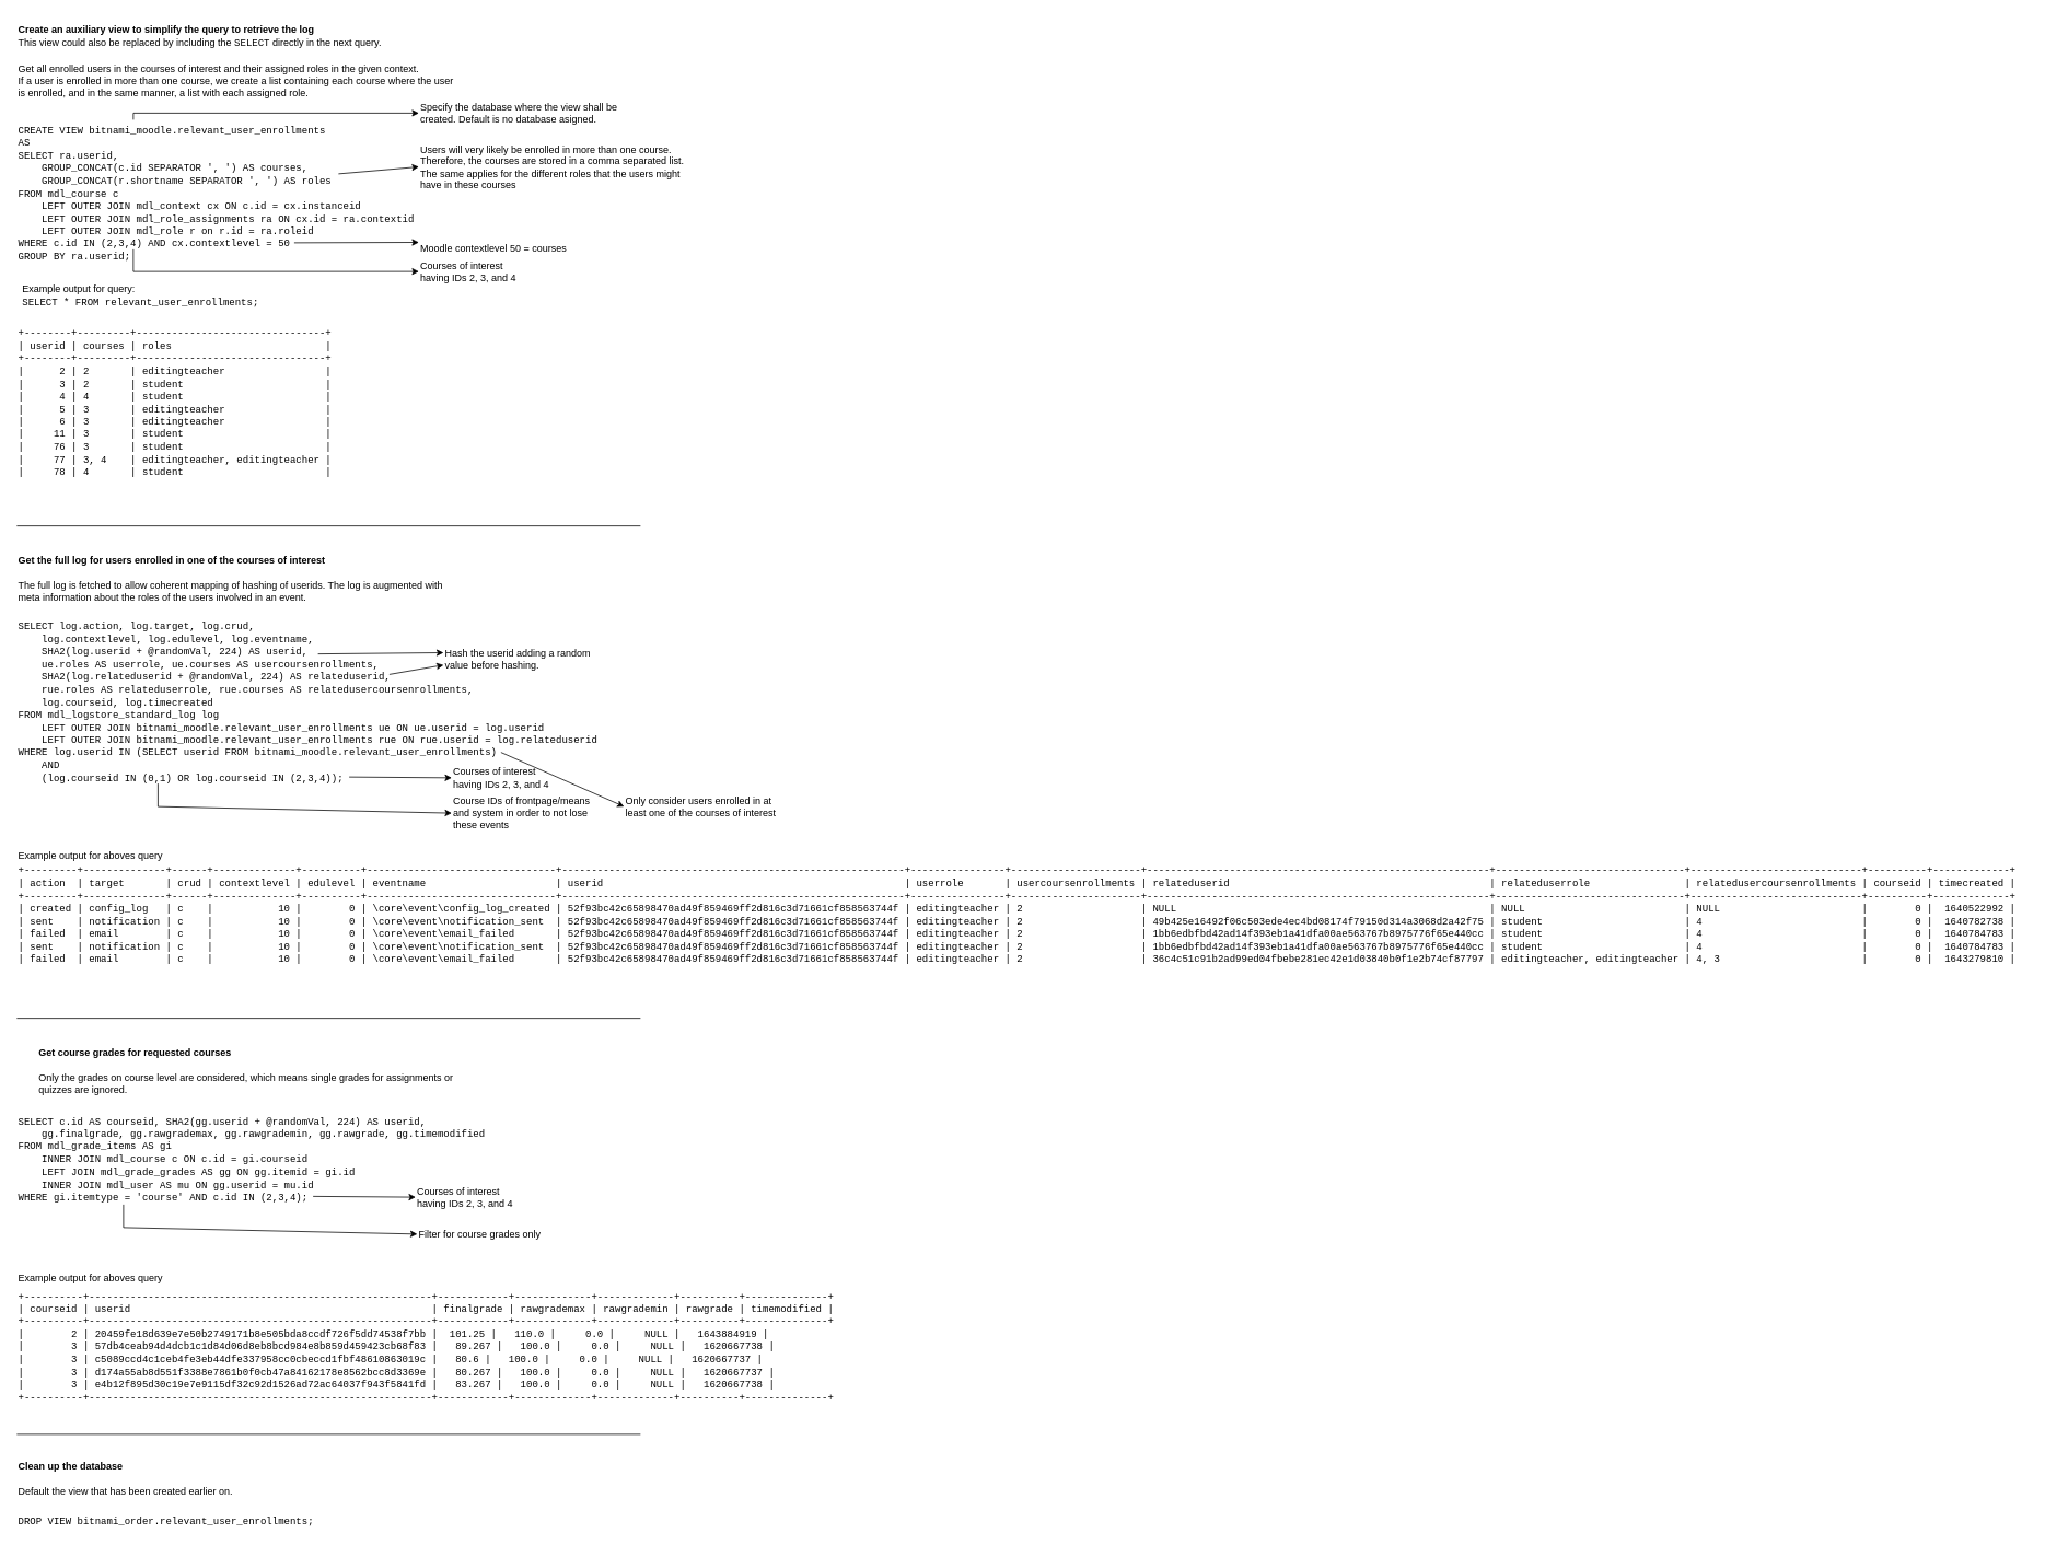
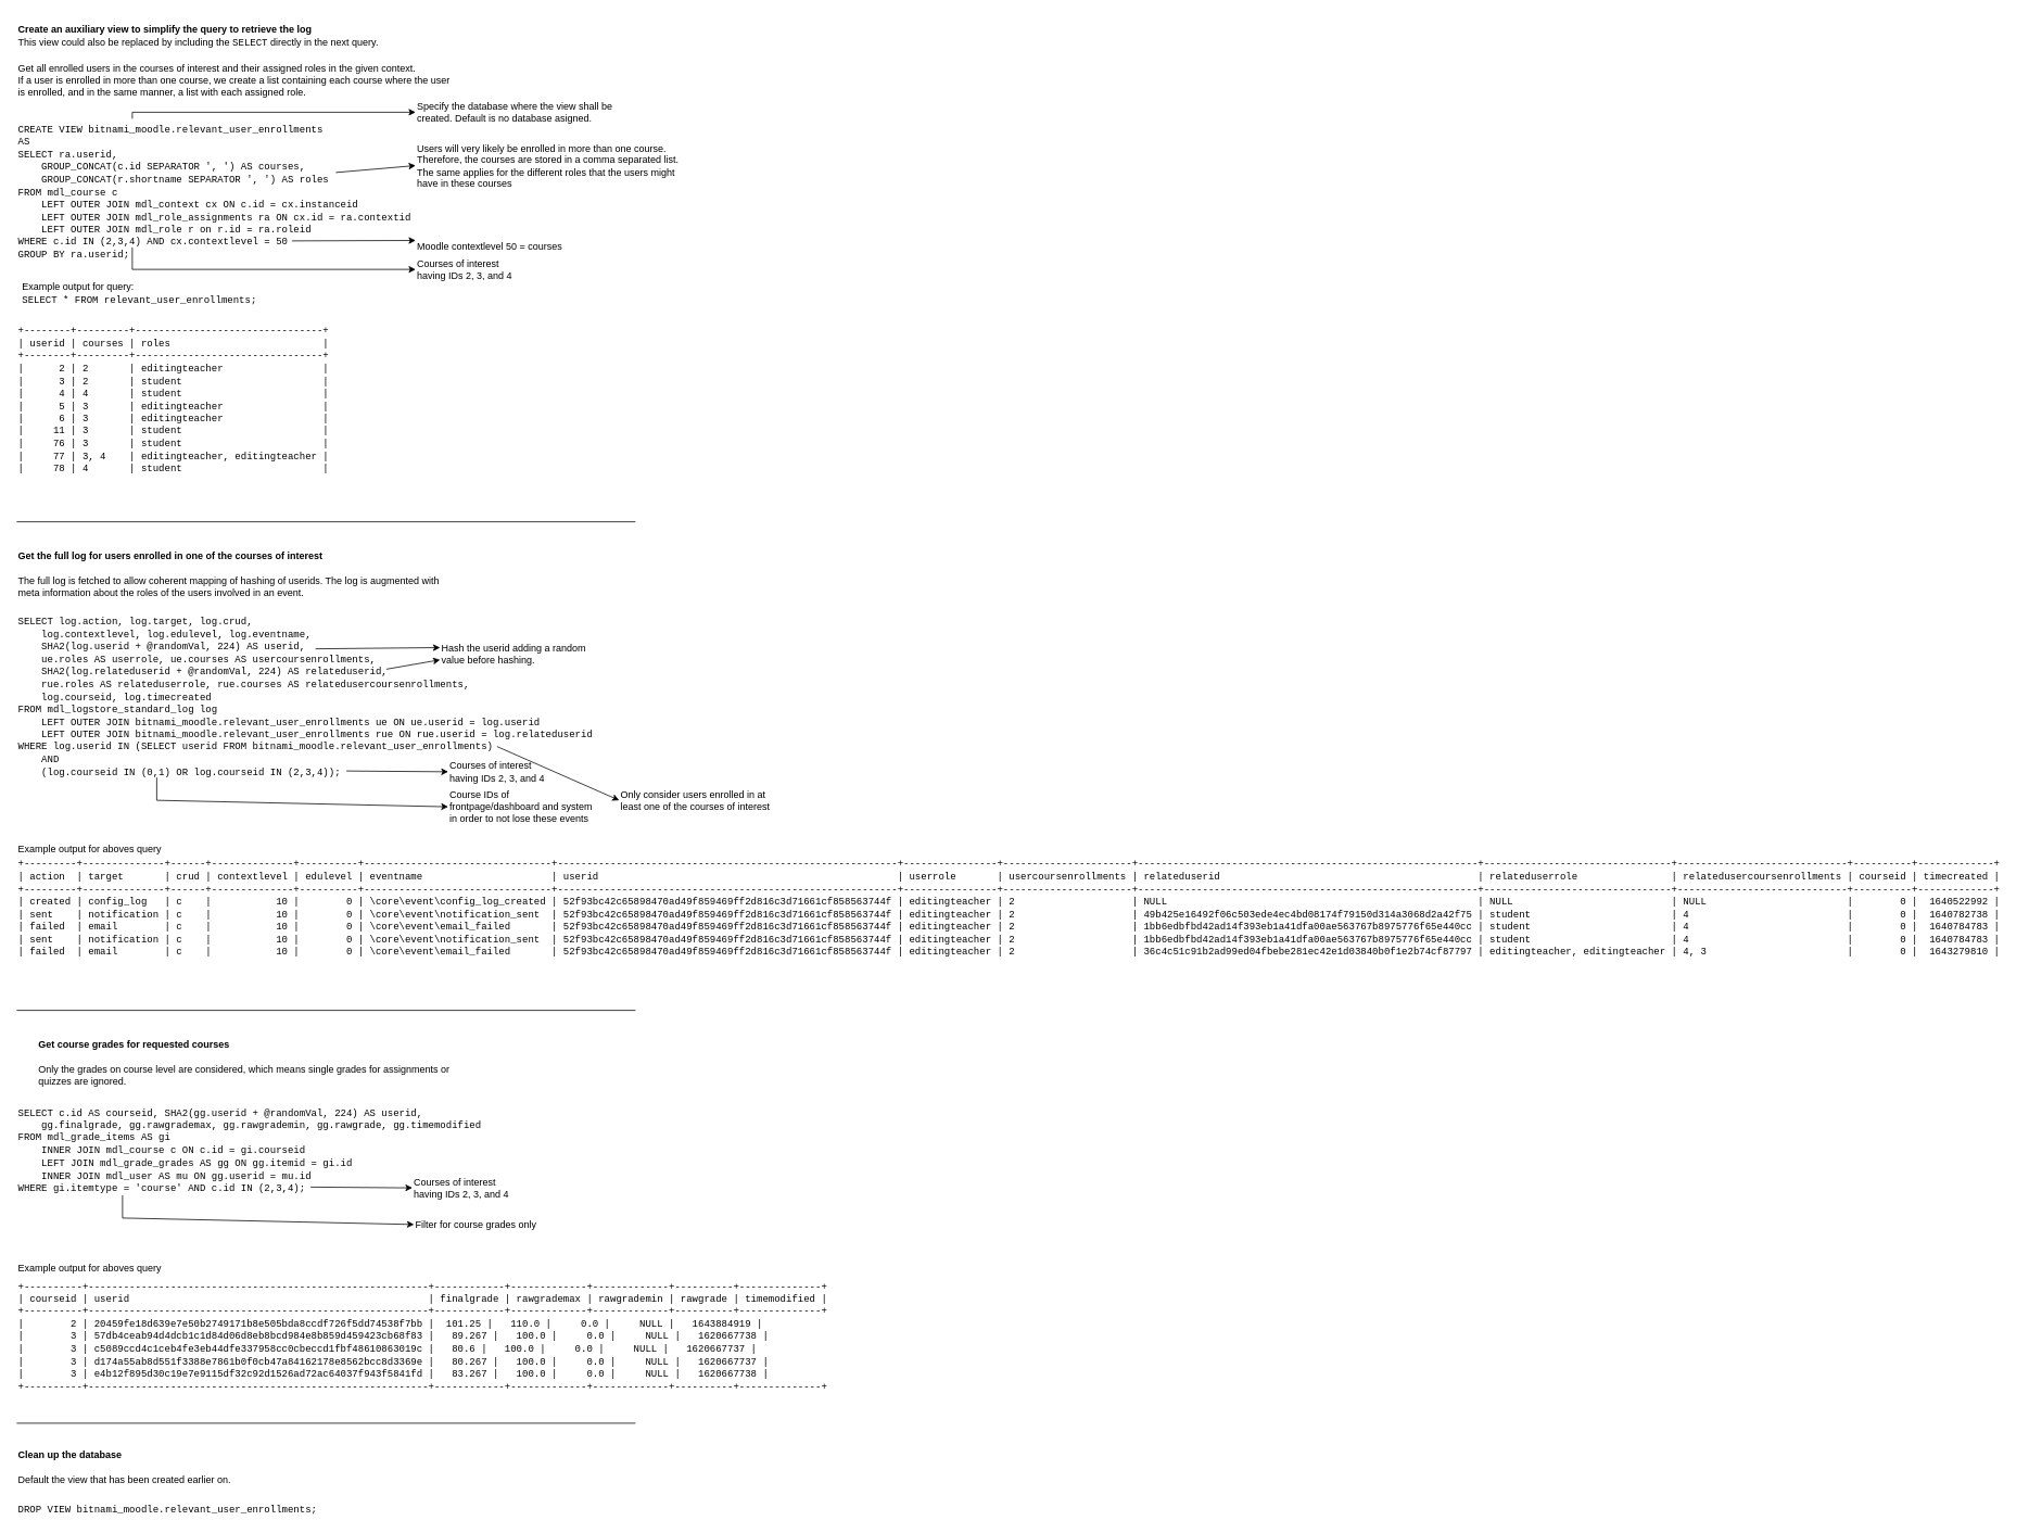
- <mxCell id="19" value="Course IDs of frontpage/means and system in order to not lose these events" style="text;html=1;strokeColor=none;fillColor=none;align=left;verticalAlign=middle;whiteSpace=wrap;rounded=0;fontFamily=Helvetica;" vertex="1" parent="1"><mxGeometry x="550" y="966" width="180" height="48" as="geometry" /></mxCell>
+ <mxCell id="19" value="Course IDs of frontpage/dashboard and system in order to not lose these events" style="text;html=1;strokeColor=none;fillColor=none;align=left;verticalAlign=middle;whiteSpace=wrap;rounded=0;fontFamily=Helvetica;" vertex="1" parent="1"><mxGeometry x="550" y="966" width="180" height="48" as="geometry" /></mxCell>
- <mxCell id="37" value="&#10;DROP VIEW bitnami_order.relevant_user_enrollments;" style="text;align=left;verticalAlign=middle;resizable=0;points=[];autosize=1;strokeColor=none;fillColor=none;fontFamily=Courier New;" vertex="1" parent="1"><mxGeometry x="20" y="1830" width="380" height="30" as="geometry" /></mxCell>
+ <mxCell id="37" value="&#10;DROP VIEW bitnami_moodle.relevant_user_enrollments;" style="text;align=left;verticalAlign=middle;resizable=0;points=[];autosize=1;strokeColor=none;fillColor=none;fontFamily=Courier New;" vertex="1" parent="1"><mxGeometry x="20" y="1830" width="380" height="30" as="geometry" /></mxCell>
